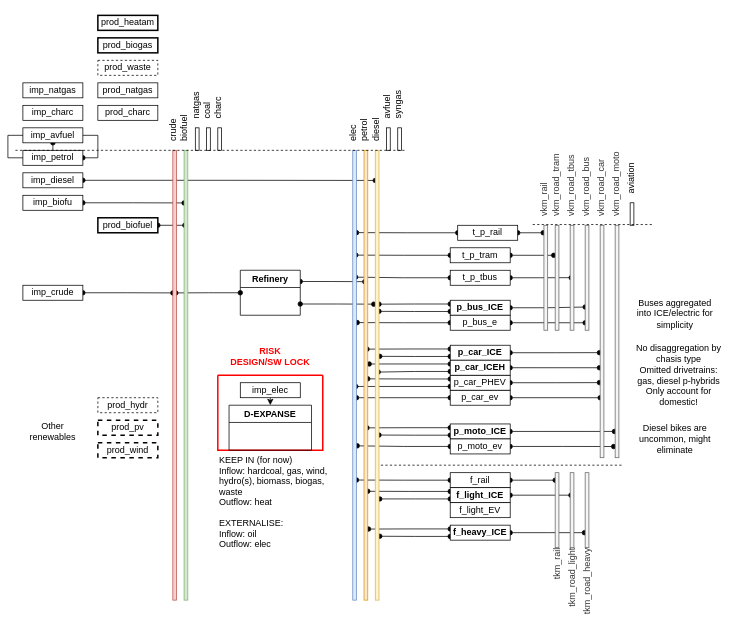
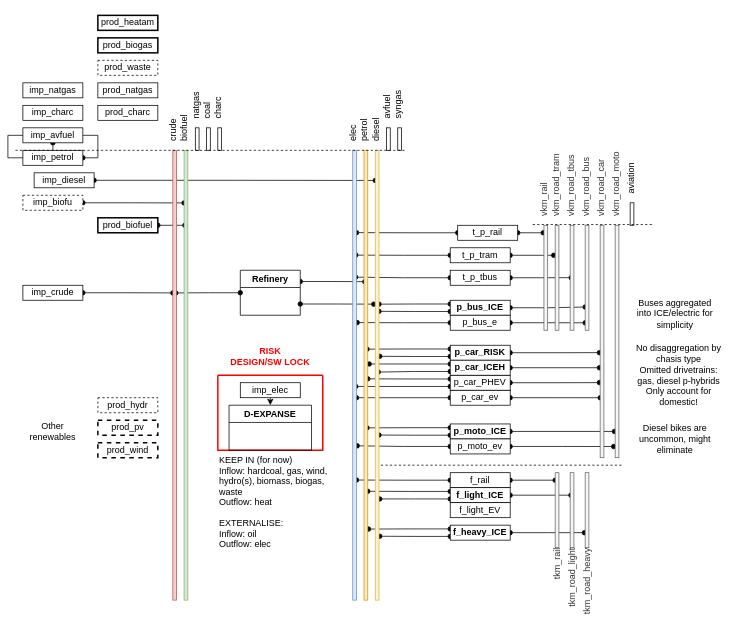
- <mxCell id="14" value="imp_diesel" style="rounded=0;whiteSpace=wrap;html=1;" parent="1" vertex="1"><mxGeometry x="30" y="230" width="80" height="20" as="geometry" /></mxCell>
+ <mxCell id="14" value="imp_diesel" style="rounded=0;whiteSpace=wrap;html=1;" parent="1" vertex="1"><mxGeometry x="45" y="230" width="80" height="20" as="geometry" /></mxCell>
- <mxCell id="16" value="imp_biofu" style="rounded=0;whiteSpace=wrap;html=1;" parent="1" vertex="1"><mxGeometry x="30" y="260" width="80" height="20" as="geometry" /></mxCell>
+ <mxCell id="16" value="imp_biofu" style="rounded=0;whiteSpace=wrap;html=1;dashed=1;" parent="1" vertex="1"><mxGeometry x="30" y="260" width="80" height="20" as="geometry" /></mxCell>
- <mxCell id="23" value="p_car_ICE" style="rounded=0;whiteSpace=wrap;html=1;fontStyle=1" parent="1" vertex="1"><mxGeometry x="600" y="460" width="80" height="20" as="geometry" /></mxCell>
+ <mxCell id="23" value="p_car_RISK" style="rounded=0;whiteSpace=wrap;html=1;fontStyle=1" parent="1" vertex="1"><mxGeometry x="600" y="460" width="80" height="20" as="geometry" /></mxCell>
